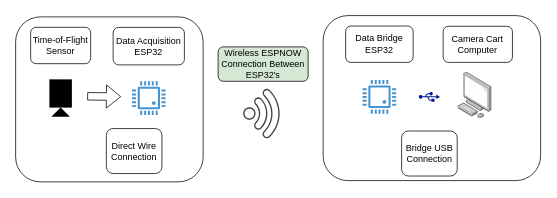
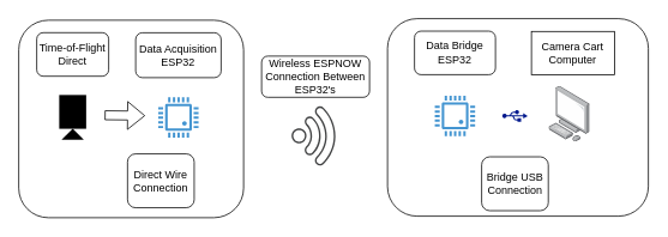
- <mxCell id="14" value="Camera Cart Computer" style="rounded=1;whiteSpace=wrap;html=1;" vertex="1" parent="1"><mxGeometry x="590" y="34.55" width="92.4" height="48.15" as="geometry" /></mxCell>
+ <mxCell id="14" value="Camera Cart Computer" style="whiteSpace=wrap;html=1;rounded=0;" vertex="1" parent="1"><mxGeometry x="590" y="34.55" width="92.4" height="48.15" as="geometry" /></mxCell>
- <mxCell id="12" value="Time-of-Flight Sensor" style="rounded=1;whiteSpace=wrap;html=1;" vertex="1" parent="1"><mxGeometry x="40" y="35.9" width="80" height="48.5" as="geometry" /></mxCell>
+ <mxCell id="12" value="Time-of-Flight Direct" style="rounded=1;whiteSpace=wrap;html=1;" vertex="1" parent="1"><mxGeometry x="40" y="35.9" width="80" height="48.5" as="geometry" /></mxCell>
- <mxCell id="16" value="Wireless ESPNOW Connection Between ESP32's" style="rounded=1;whiteSpace=wrap;html=1;fillColor=#d5e8d4;" vertex="1" parent="1"><mxGeometry x="290" y="62" width="120" height="45.9" as="geometry" /></mxCell>
+ <mxCell id="16" value="Wireless ESPNOW Connection Between ESP32's" style="rounded=1;whiteSpace=wrap;html=1;" vertex="1" parent="1"><mxGeometry x="290" y="62" width="120" height="45.9" as="geometry" /></mxCell>
